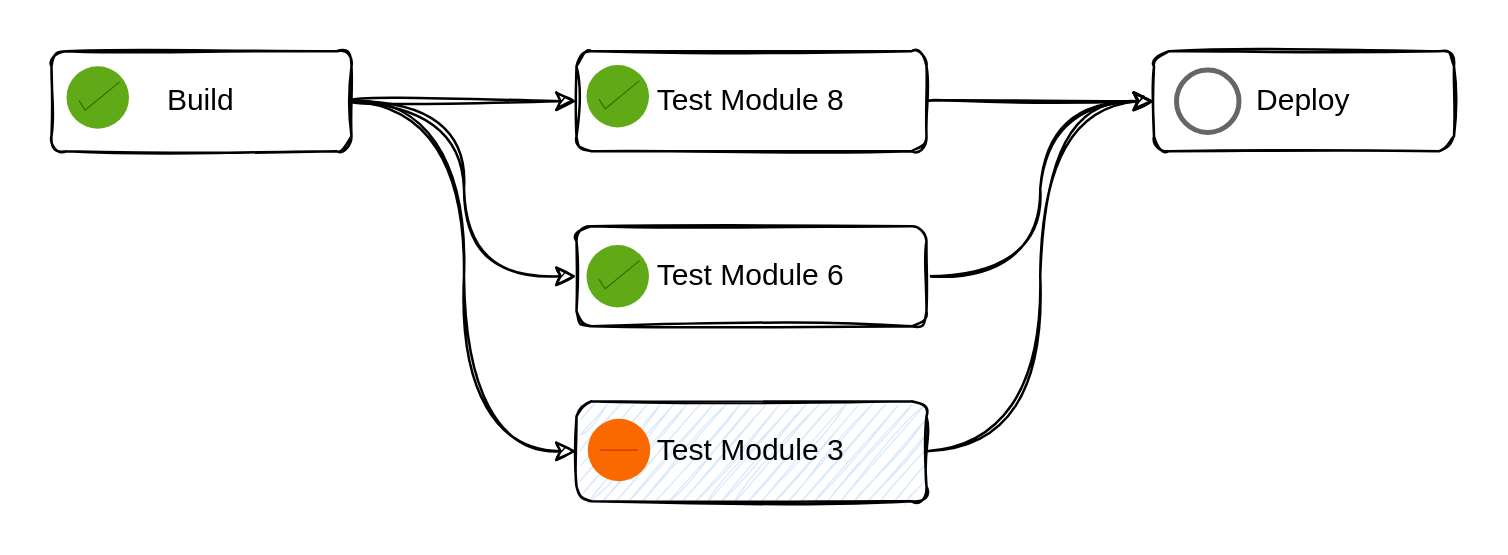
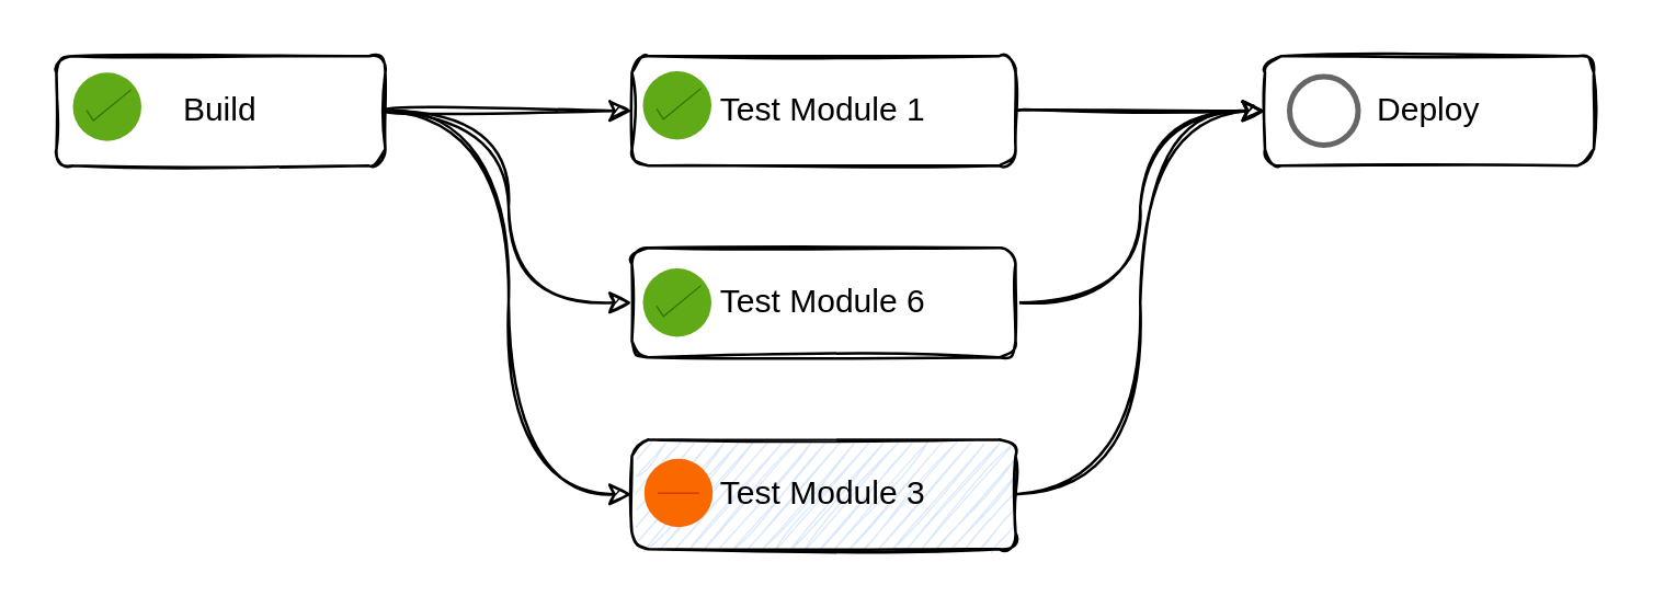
- <mxCell id="8" value="Test Module 8" style="rounded=1;whiteSpace=wrap;html=1;fontColor=#000000;sketch=1;" vertex="1" parent="1"><mxGeometry x="230" y="20" width="140" height="40" as="geometry" /></mxCell>
+ <mxCell id="8" value="Test Module 1" style="rounded=1;whiteSpace=wrap;html=1;fontColor=#000000;sketch=1;" vertex="1" parent="1"><mxGeometry x="230" y="20" width="140" height="40" as="geometry" /></mxCell>
